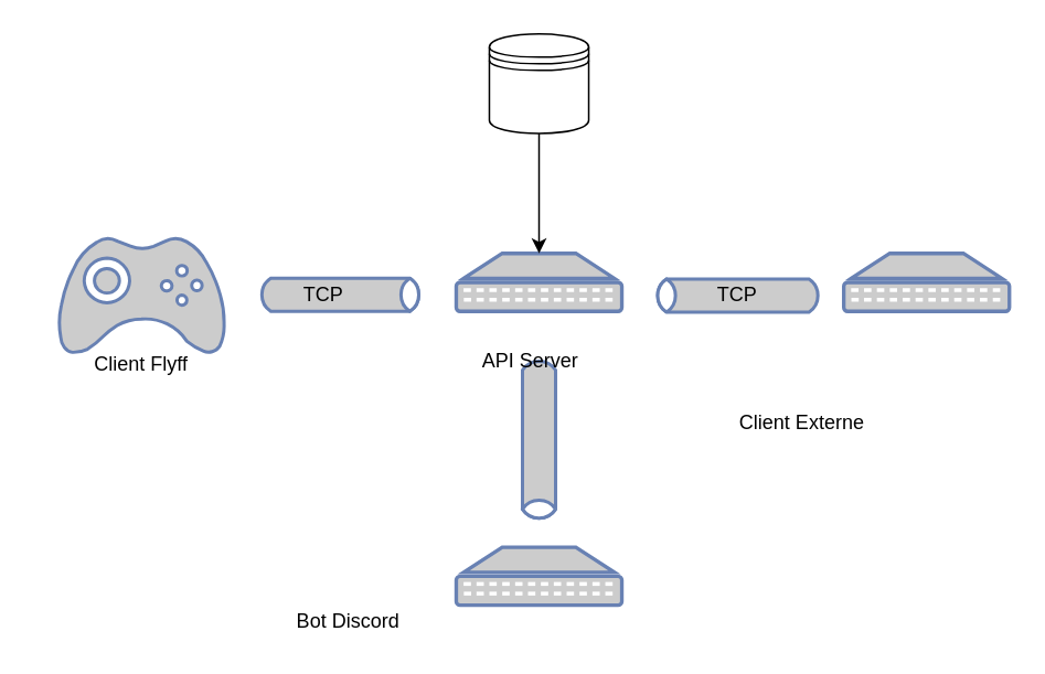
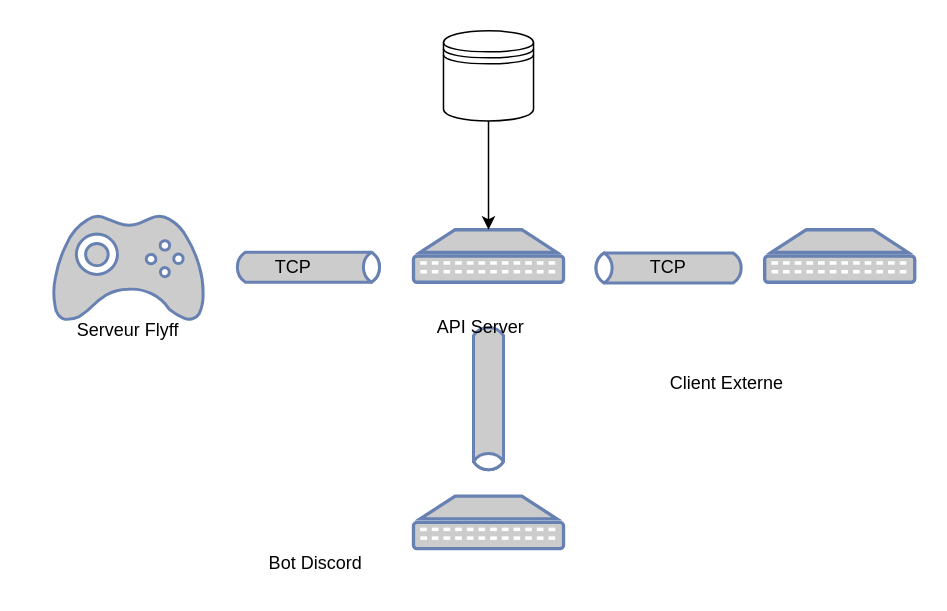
- <mxCell id="9" value="Client Flyff" style="text;html=1;strokeColor=none;fillColor=none;align=center;verticalAlign=middle;whiteSpace=wrap;rounded=0;" vertex="1" parent="1"><mxGeometry x="20" y="210" width="130" height="20" as="geometry" /></mxCell>
+ <mxCell id="9" value="Serveur Flyff" style="text;html=1;strokeColor=none;fillColor=none;align=center;verticalAlign=middle;whiteSpace=wrap;rounded=0;" vertex="1" parent="1"><mxGeometry x="20" y="210" width="130" height="20" as="geometry" /></mxCell>
